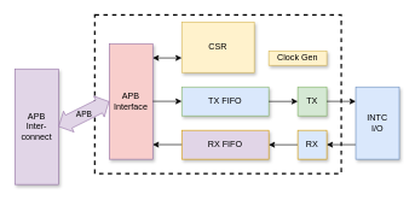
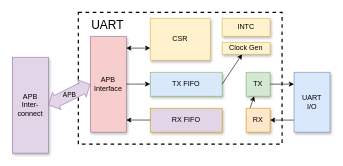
+ <mxCell id="19" value="UART" style="text;html=1;align=left;verticalAlign=middle;whiteSpace=wrap;rounded=0;fontSize=20;" parent="1" vertex="1"><mxGeometry x="150" y="20" width="60" height="40" as="geometry" /></mxCell>
+ <mxCell id="21" value="INTC" style="rounded=0;whiteSpace=wrap;html=1;shadow=1;fillColor=#fff2cc;strokeColor=#d6b656;" parent="1" vertex="1"><mxGeometry x="370" y="30" width="80" height="30" as="geometry" /></mxCell>
- <mxCell id="8" value="" style="endArrow=classic;html=1;rounded=0;exitX=1;exitY=0.5;exitDx=0;exitDy=0;entryX=0;entryY=0.5;entryDx=0;entryDy=0;" parent="1" source="3" target="5" edge="1"><mxGeometry width="50" height="50" relative="1" as="geometry"><mxPoint x="370" y="150" as="sourcePoint" /><mxPoint x="420" y="100" as="targetPoint" /></mxGeometry></mxCell>
+ <mxCell id="8" value="" style="endArrow=classic;html=1;rounded=0;exitX=1;exitY=0.5;exitDx=0;exitDy=0;" parent="1" source="3" target="20" edge="1"><mxGeometry width="50" height="50" relative="1" as="geometry"><mxPoint x="370" y="150" as="sourcePoint" /><mxPoint x="420" y="100" as="targetPoint" /></mxGeometry></mxCell>
- <mxCell id="16" value="INTC&lt;br&gt;I/O" style="rounded=0;whiteSpace=wrap;html=1;shadow=1;fillColor=#dae8fc;strokeColor=#6c8ebf;" parent="1" vertex="1"><mxGeometry x="490" y="120" width="60" height="100" as="geometry" /></mxCell>
+ <mxCell id="16" value="UART&lt;br&gt;I/O" style="rounded=0;whiteSpace=wrap;html=1;shadow=1;fillColor=#dae8fc;strokeColor=#6c8ebf;" parent="1" vertex="1"><mxGeometry x="490" y="120" width="60" height="100" as="geometry" /></mxCell>
- <mxCell id="6" style="rounded=0;orthogonalLoop=1;jettySize=auto;html=1;exitX=0;exitY=0.5;exitDx=0;exitDy=0;entryX=1;entryY=0.5;entryDx=0;entryDy=0;" parent="1" source="7" target="4" edge="1"><mxGeometry relative="1" as="geometry" /></mxCell>
+ <mxCell id="6" style="rounded=0;orthogonalLoop=1;jettySize=auto;html=1;exitX=0;exitY=0.5;exitDx=0;exitDy=0;" parent="1" source="7" target="5" edge="1"><mxGeometry relative="1" as="geometry" /></mxCell>
- <mxCell id="7" value="RX" style="rounded=0;whiteSpace=wrap;html=1;shadow=1;fillColor=#dae8fc;strokeColor=#d79b00;" parent="1" vertex="1"><mxGeometry x="410" y="180" width="40" height="40" as="geometry" /></mxCell>
+ <mxCell id="7" value="RX" style="rounded=0;whiteSpace=wrap;html=1;shadow=1;fillColor=#ffe6cc;strokeColor=#d79b00;" parent="1" vertex="1"><mxGeometry x="410" y="180" width="40" height="40" as="geometry" /></mxCell>
